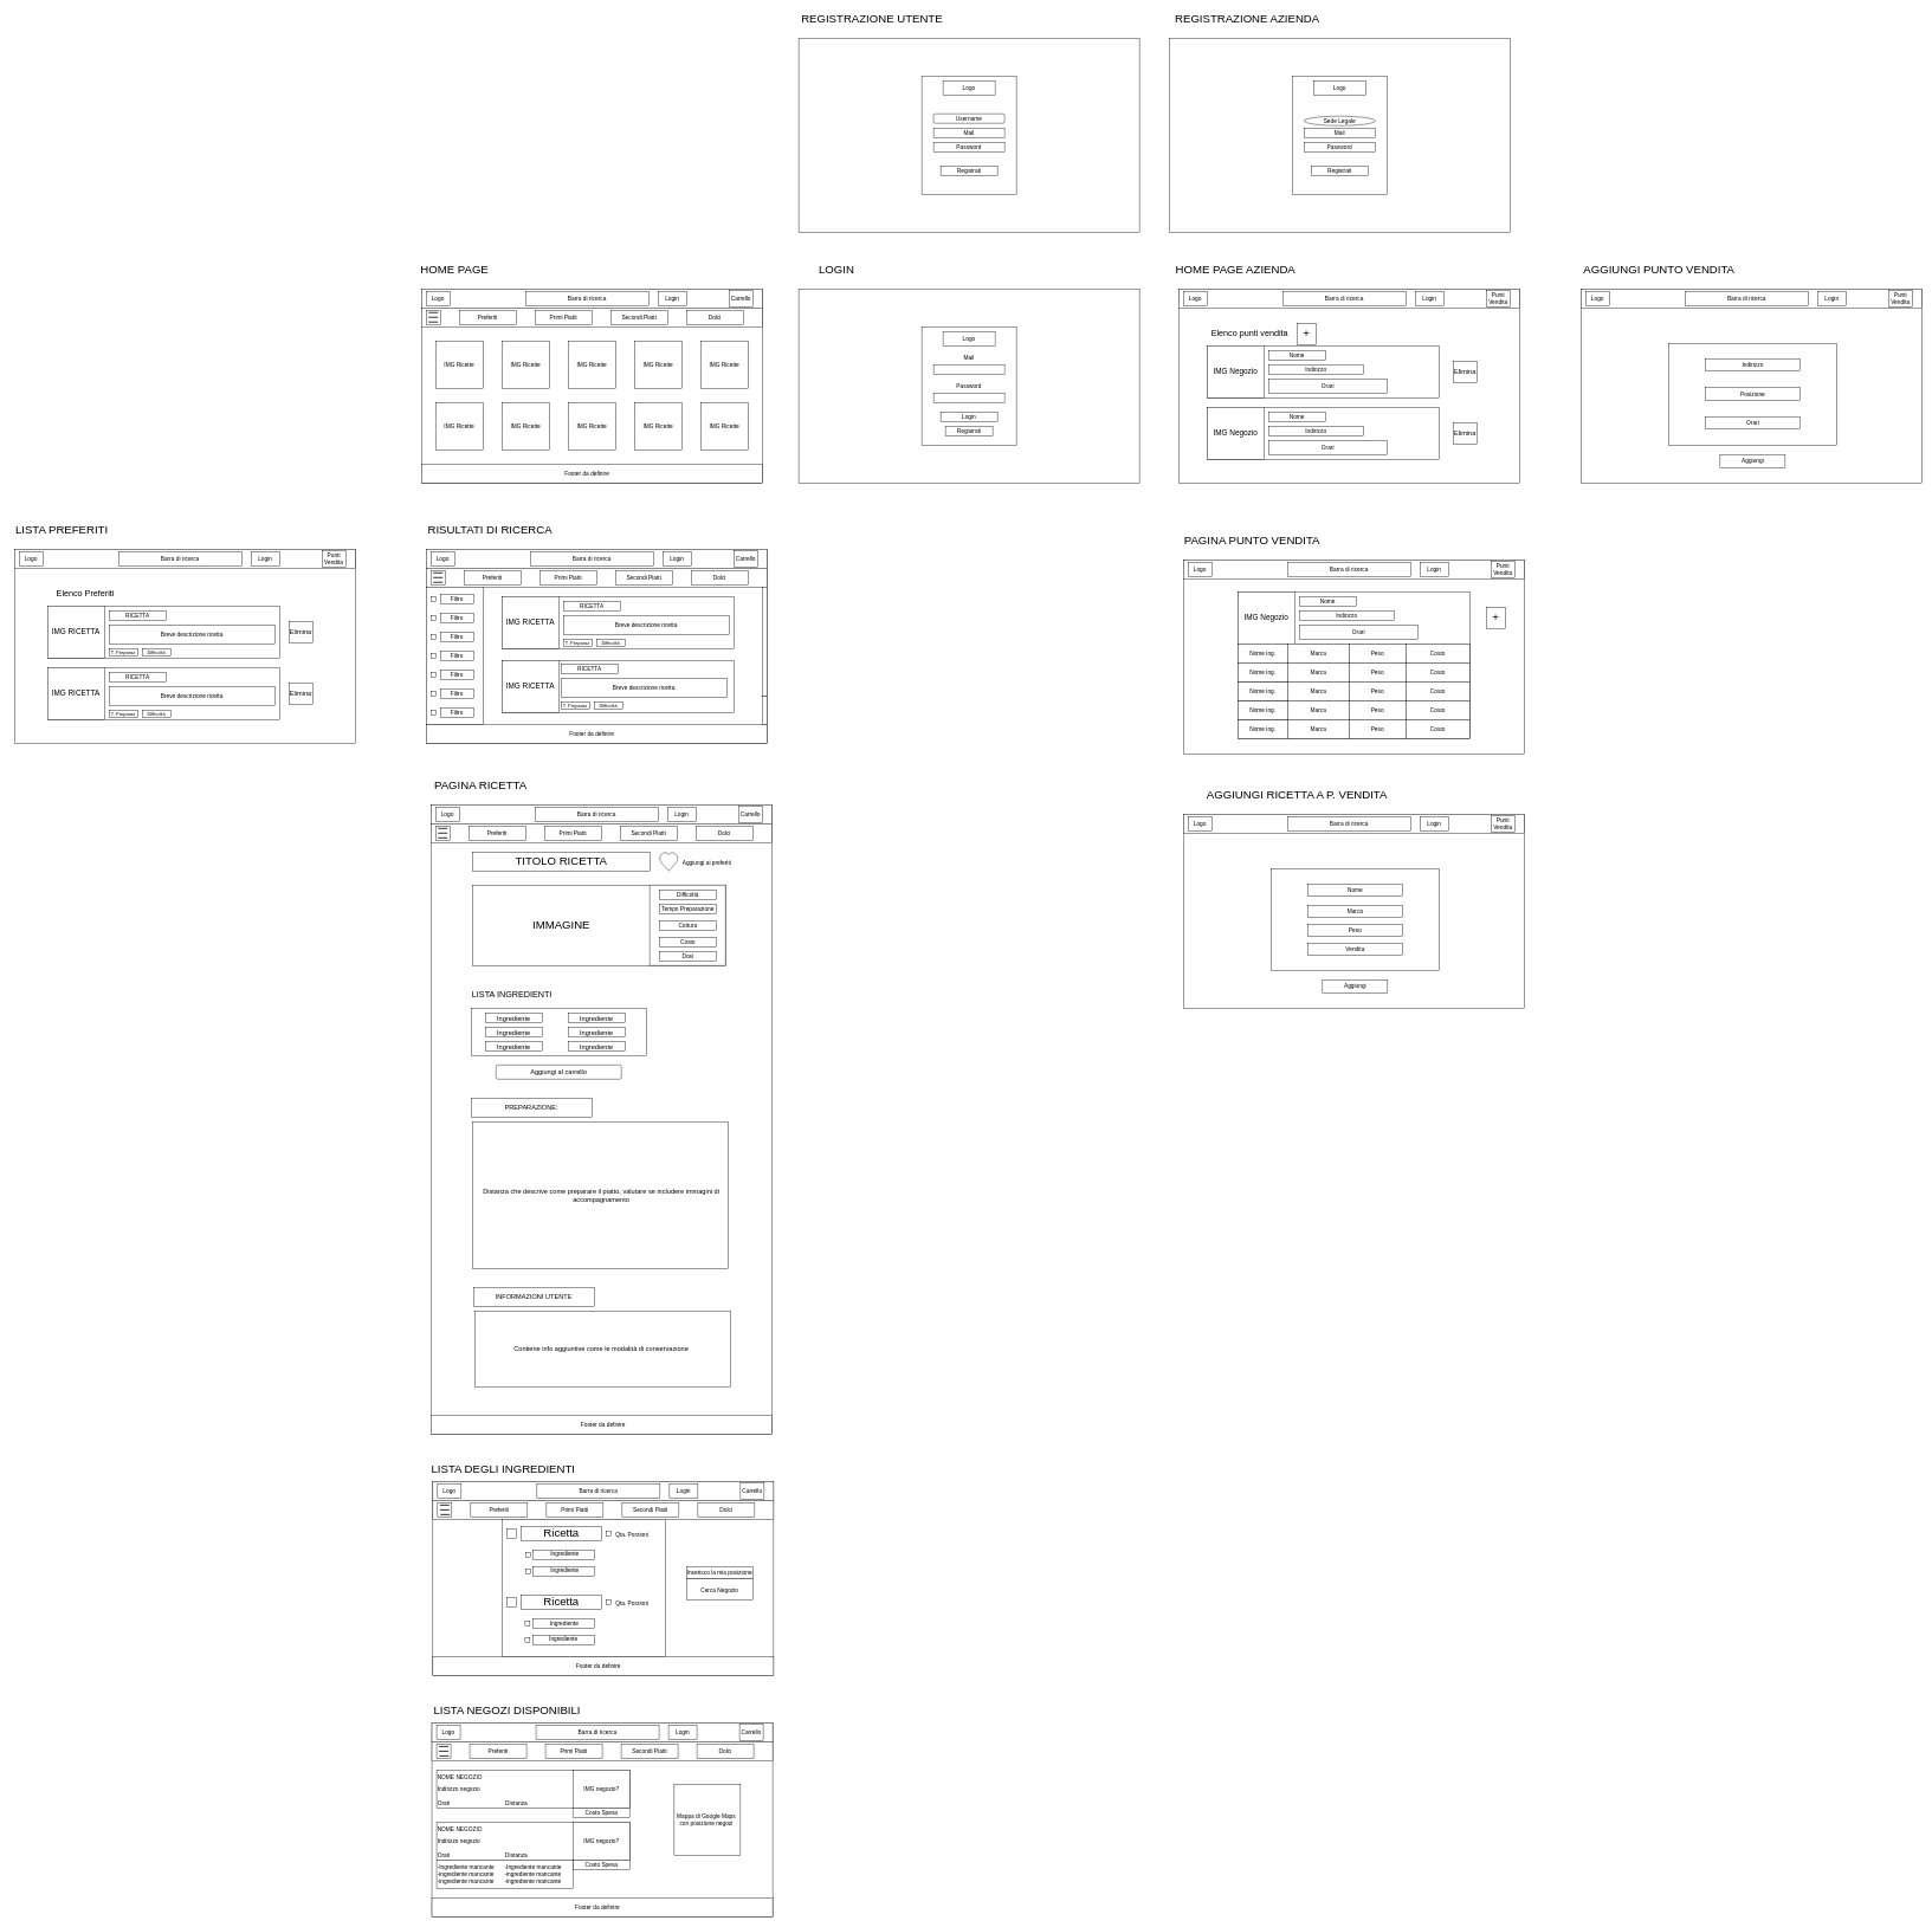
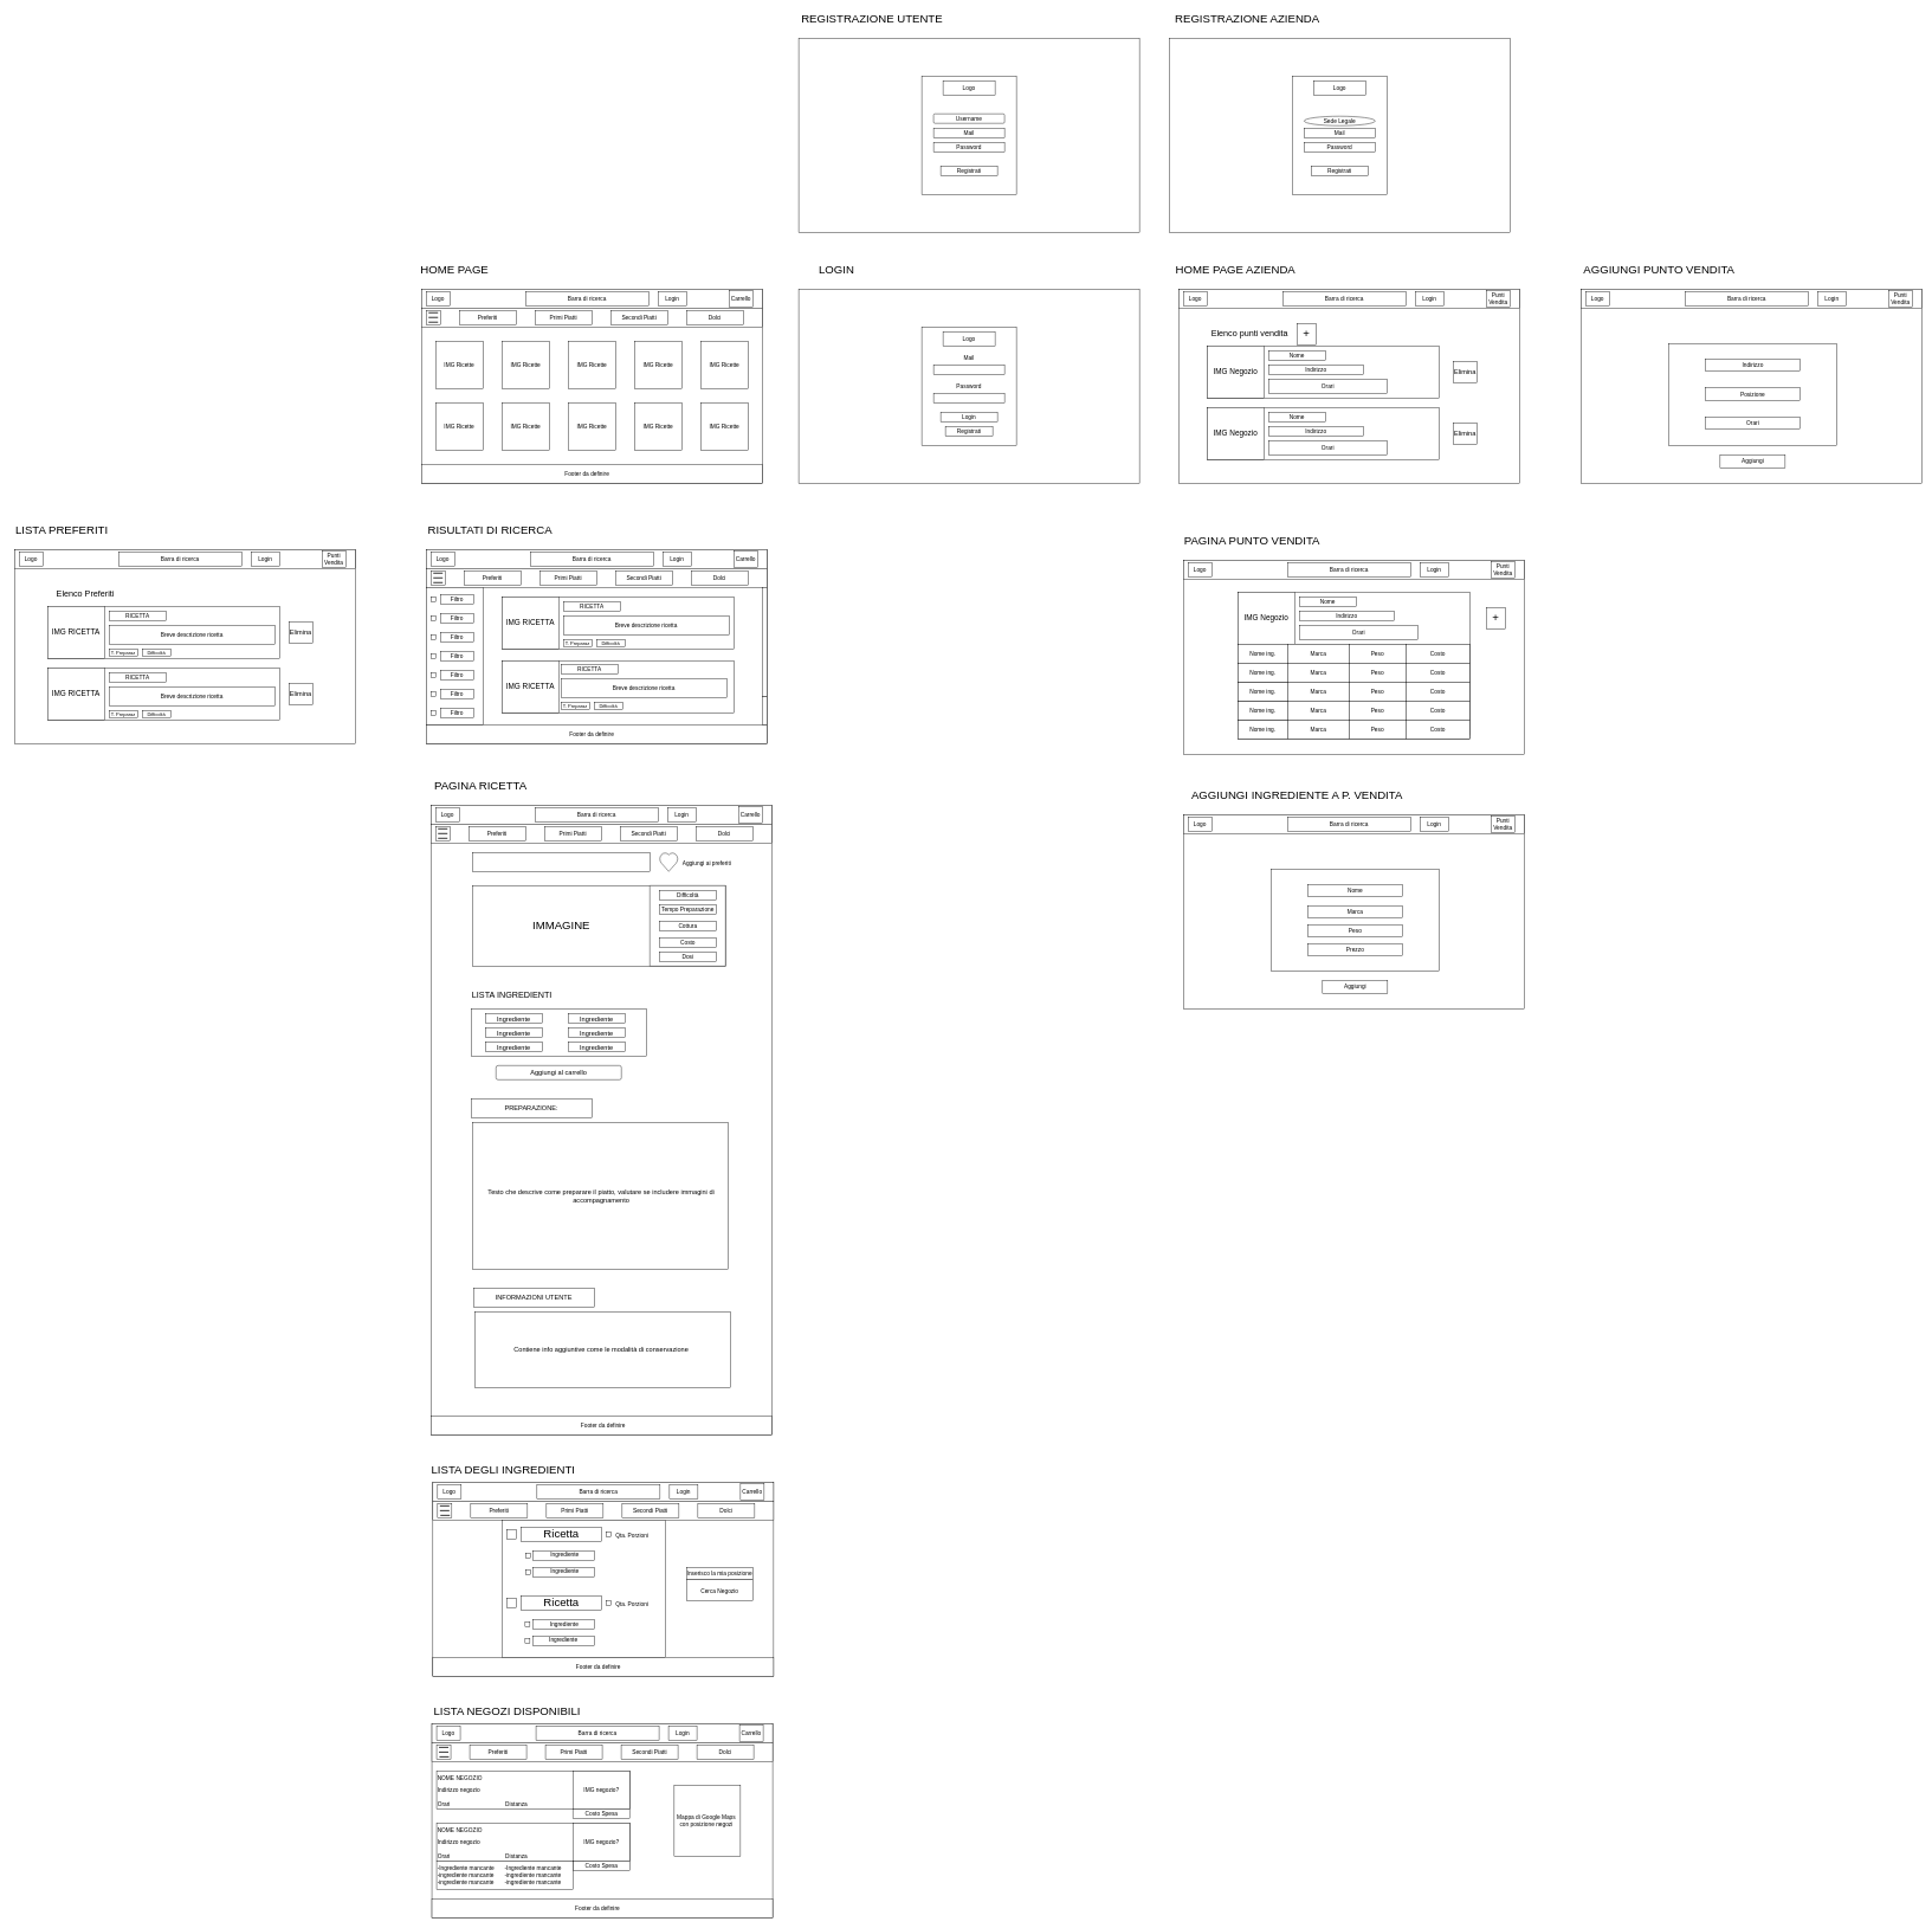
- <mxCell id="396" value="&lt;font style=&quot;font-size: 24px;&quot;&gt;AGGIUNGI RICETTA A P. VENDITA&lt;br&gt;&lt;/font&gt;" style="text;html=1;strokeColor=none;fillColor=none;align=center;verticalAlign=middle;whiteSpace=wrap;rounded=0;" vertex="1" parent="385"><mxGeometry width="500" height="40" as="geometry" /></mxCell>
+ <mxCell id="396" value="&lt;font style=&quot;font-size: 24px;&quot;&gt;AGGIUNGI INGREDIENTE A P. VENDITA&lt;br&gt;&lt;/font&gt;" style="text;html=1;strokeColor=none;fillColor=none;align=center;verticalAlign=middle;whiteSpace=wrap;rounded=0;" vertex="1" parent="385"><mxGeometry width="500" height="40" as="geometry" /></mxCell>
- <mxCell id="108" value="&lt;font style=&quot;font-size: 24px;&quot;&gt;TITOLO RICETTA&lt;/font&gt;" style="text;html=1;strokeColor=none;fillColor=none;align=center;verticalAlign=middle;whiteSpace=wrap;rounded=0;" vertex="1" parent="1"><mxGeometry x="997.5" y="1800" width="375" height="40" as="geometry" /></mxCell>
- <mxCell id="401" value="Vendita" style="rounded=0;whiteSpace=wrap;html=1;" vertex="1" parent="385"><mxGeometry x="272.5" y="332.5" width="200" height="25" as="geometry" /></mxCell>
+ <mxCell id="401" value="Prezzo" style="rounded=0;whiteSpace=wrap;html=1;" vertex="1" parent="385"><mxGeometry x="272.5" y="332.5" width="200" height="25" as="geometry" /></mxCell>
- <mxCell id="129" value="Distanza che descrive come preparare il piatto, valutare se includere immagini di accompagnamento" style="text;html=1;strokeColor=none;fillColor=none;align=center;verticalAlign=middle;whiteSpace=wrap;rounded=0;fontSize=14;" vertex="1" parent="1"><mxGeometry x="1000" y="2370" width="540" height="310" as="geometry" /></mxCell>
+ <mxCell id="129" value="Testo che descrive come preparare il piatto, valutare se includere immagini di accompagnamento" style="text;html=1;strokeColor=none;fillColor=none;align=center;verticalAlign=middle;whiteSpace=wrap;rounded=0;fontSize=14;" vertex="1" parent="1"><mxGeometry x="1000" y="2370" width="540" height="310" as="geometry" /></mxCell>
